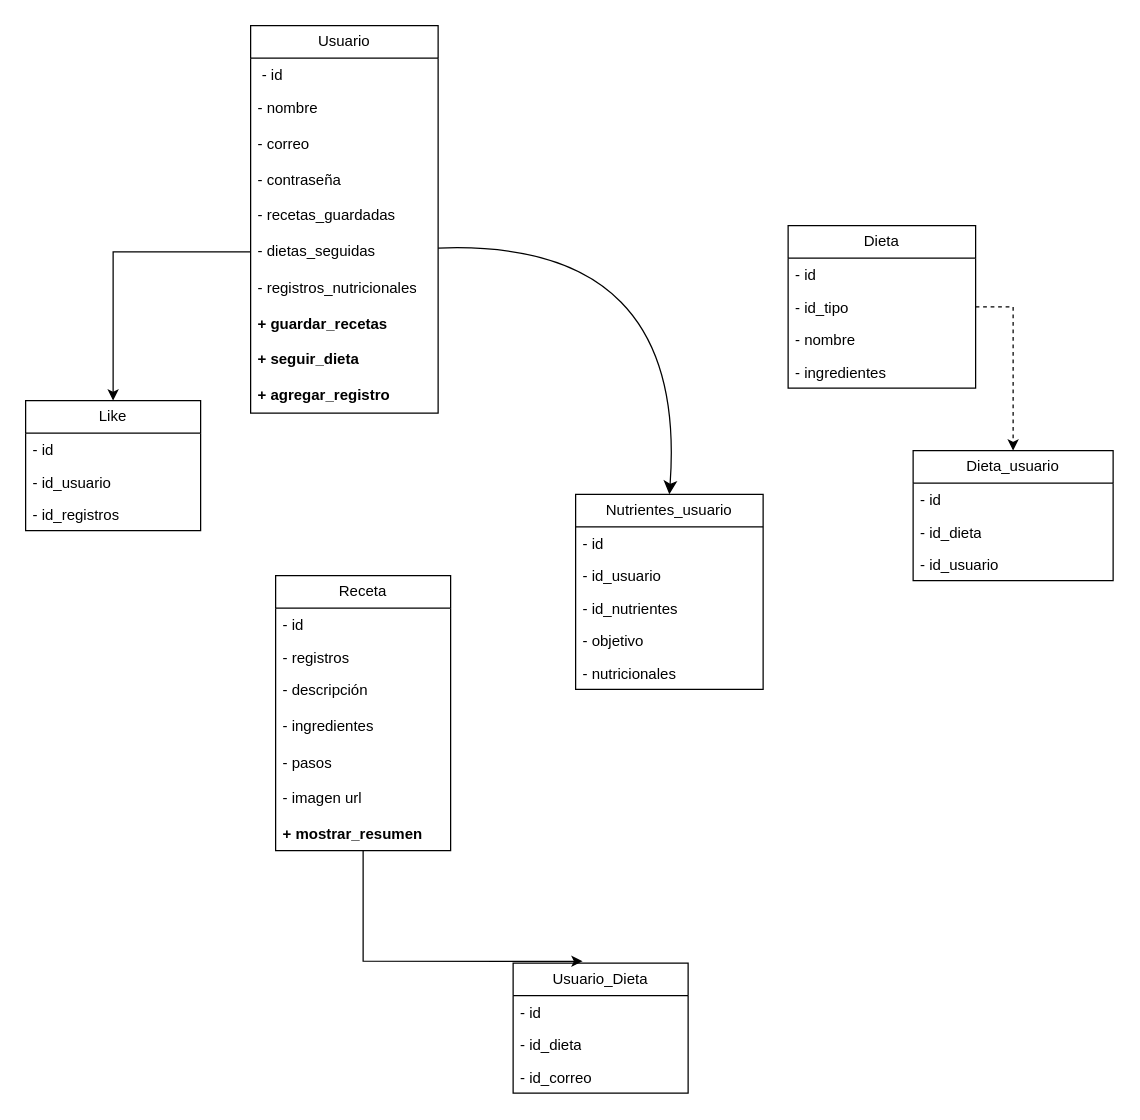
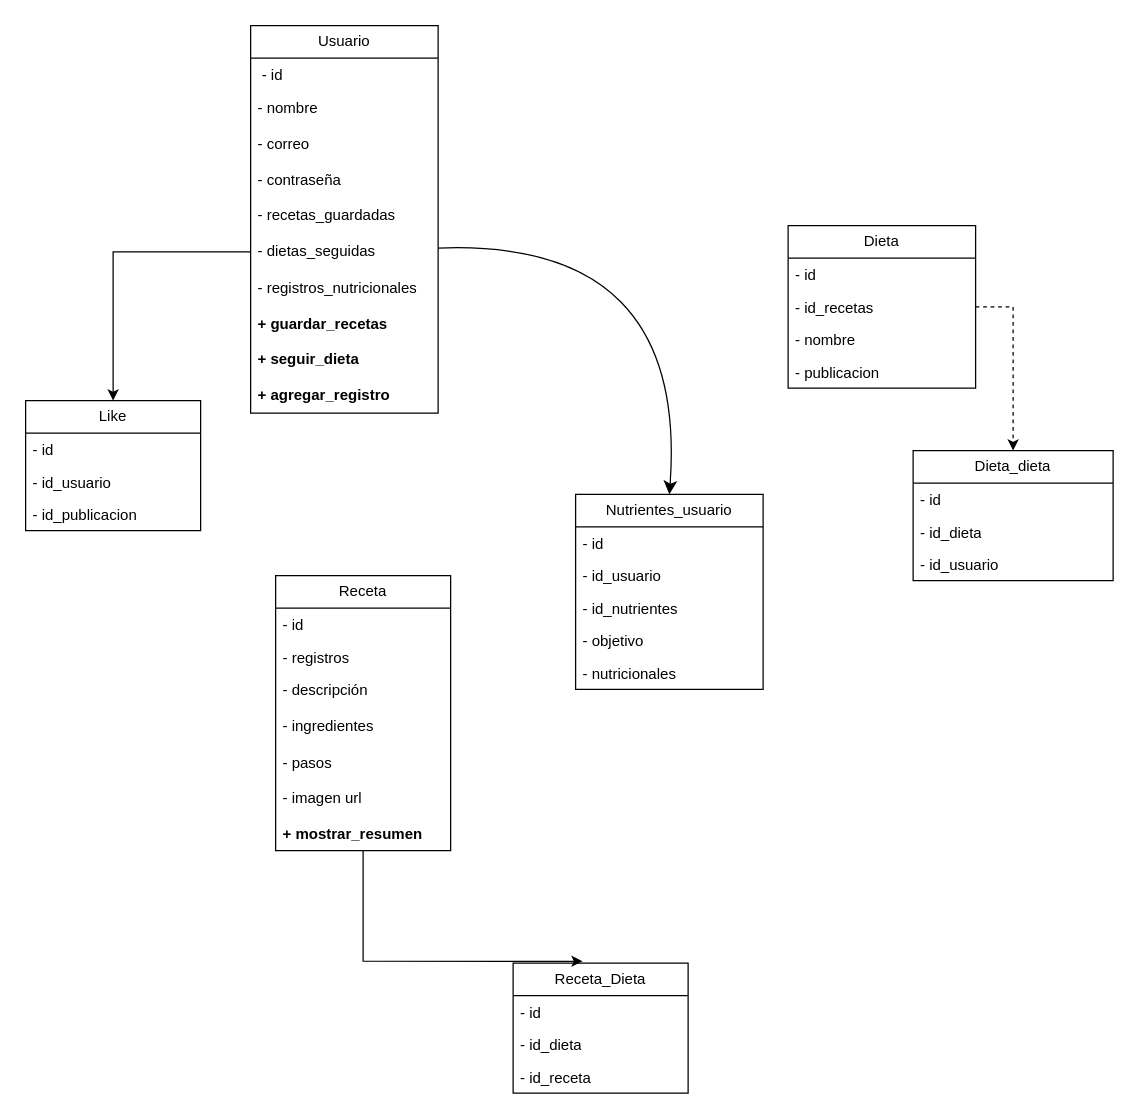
- <mxCell id="21" value="- id_tipo" style="text;strokeColor=none;fillColor=none;align=left;verticalAlign=top;spacingLeft=4;spacingRight=4;overflow=hidden;rotatable=0;points=[[0,0.5],[1,0.5]];portConstraint=eastwest;whiteSpace=wrap;html=1;" parent="19" vertex="1"><mxGeometry y="52" width="150" height="26" as="geometry" /></mxCell>
+ <mxCell id="21" value="- id_recetas" style="text;strokeColor=none;fillColor=none;align=left;verticalAlign=top;spacingLeft=4;spacingRight=4;overflow=hidden;rotatable=0;points=[[0,0.5],[1,0.5]];portConstraint=eastwest;whiteSpace=wrap;html=1;" parent="19" vertex="1"><mxGeometry y="52" width="150" height="26" as="geometry" /></mxCell>
- <mxCell id="23" value="- ingredientes" style="text;strokeColor=none;fillColor=none;align=left;verticalAlign=top;spacingLeft=4;spacingRight=4;overflow=hidden;rotatable=0;points=[[0,0.5],[1,0.5]];portConstraint=eastwest;whiteSpace=wrap;html=1;" parent="19" vertex="1"><mxGeometry y="104" width="150" height="26" as="geometry" /></mxCell>
+ <mxCell id="23" value="- publicacion" style="text;strokeColor=none;fillColor=none;align=left;verticalAlign=top;spacingLeft=4;spacingRight=4;overflow=hidden;rotatable=0;points=[[0,0.5],[1,0.5]];portConstraint=eastwest;whiteSpace=wrap;html=1;" parent="19" vertex="1"><mxGeometry y="104" width="150" height="26" as="geometry" /></mxCell>
- <mxCell id="9" value="Dieta_usuario" style="swimlane;fontStyle=0;childLayout=stackLayout;horizontal=1;startSize=26;fillColor=none;horizontalStack=0;resizeParent=1;resizeParentMax=0;resizeLast=0;collapsible=1;marginBottom=0;whiteSpace=wrap;html=1;" parent="1" vertex="1"><mxGeometry x="730" y="360" width="160" height="104" as="geometry" /></mxCell>
+ <mxCell id="9" value="Dieta_dieta" style="swimlane;fontStyle=0;childLayout=stackLayout;horizontal=1;startSize=26;fillColor=none;horizontalStack=0;resizeParent=1;resizeParentMax=0;resizeLast=0;collapsible=1;marginBottom=0;whiteSpace=wrap;html=1;" parent="1" vertex="1"><mxGeometry x="730" y="360" width="160" height="104" as="geometry" /></mxCell>
- <mxCell id="32" value="- id_registros" style="text;strokeColor=none;fillColor=none;align=left;verticalAlign=top;spacingLeft=4;spacingRight=4;overflow=hidden;rotatable=0;points=[[0,0.5],[1,0.5]];portConstraint=eastwest;whiteSpace=wrap;html=1;" parent="29" vertex="1"><mxGeometry y="78" width="140" height="26" as="geometry" /></mxCell>
+ <mxCell id="32" value="- id_publicacion" style="text;strokeColor=none;fillColor=none;align=left;verticalAlign=top;spacingLeft=4;spacingRight=4;overflow=hidden;rotatable=0;points=[[0,0.5],[1,0.5]];portConstraint=eastwest;whiteSpace=wrap;html=1;" parent="29" vertex="1"><mxGeometry y="78" width="140" height="26" as="geometry" /></mxCell>
- <mxCell id="24" value="Usuario_Dieta" style="swimlane;fontStyle=0;childLayout=stackLayout;horizontal=1;startSize=26;fillColor=none;horizontalStack=0;resizeParent=1;resizeParentMax=0;resizeLast=0;collapsible=1;marginBottom=0;whiteSpace=wrap;html=1;" parent="1" vertex="1"><mxGeometry x="410" y="770" width="140" height="104" as="geometry" /></mxCell>
+ <mxCell id="24" value="Receta_Dieta" style="swimlane;fontStyle=0;childLayout=stackLayout;horizontal=1;startSize=26;fillColor=none;horizontalStack=0;resizeParent=1;resizeParentMax=0;resizeLast=0;collapsible=1;marginBottom=0;whiteSpace=wrap;html=1;" parent="1" vertex="1"><mxGeometry x="410" y="770" width="140" height="104" as="geometry" /></mxCell>
- <mxCell id="27" value="- id_correo" style="text;strokeColor=none;fillColor=none;align=left;verticalAlign=top;spacingLeft=4;spacingRight=4;overflow=hidden;rotatable=0;points=[[0,0.5],[1,0.5]];portConstraint=eastwest;whiteSpace=wrap;html=1;" parent="24" vertex="1"><mxGeometry y="78" width="140" height="26" as="geometry" /></mxCell>
+ <mxCell id="27" value="- id_receta" style="text;strokeColor=none;fillColor=none;align=left;verticalAlign=top;spacingLeft=4;spacingRight=4;overflow=hidden;rotatable=0;points=[[0,0.5],[1,0.5]];portConstraint=eastwest;whiteSpace=wrap;html=1;" parent="24" vertex="1"><mxGeometry y="78" width="140" height="26" as="geometry" /></mxCell>
